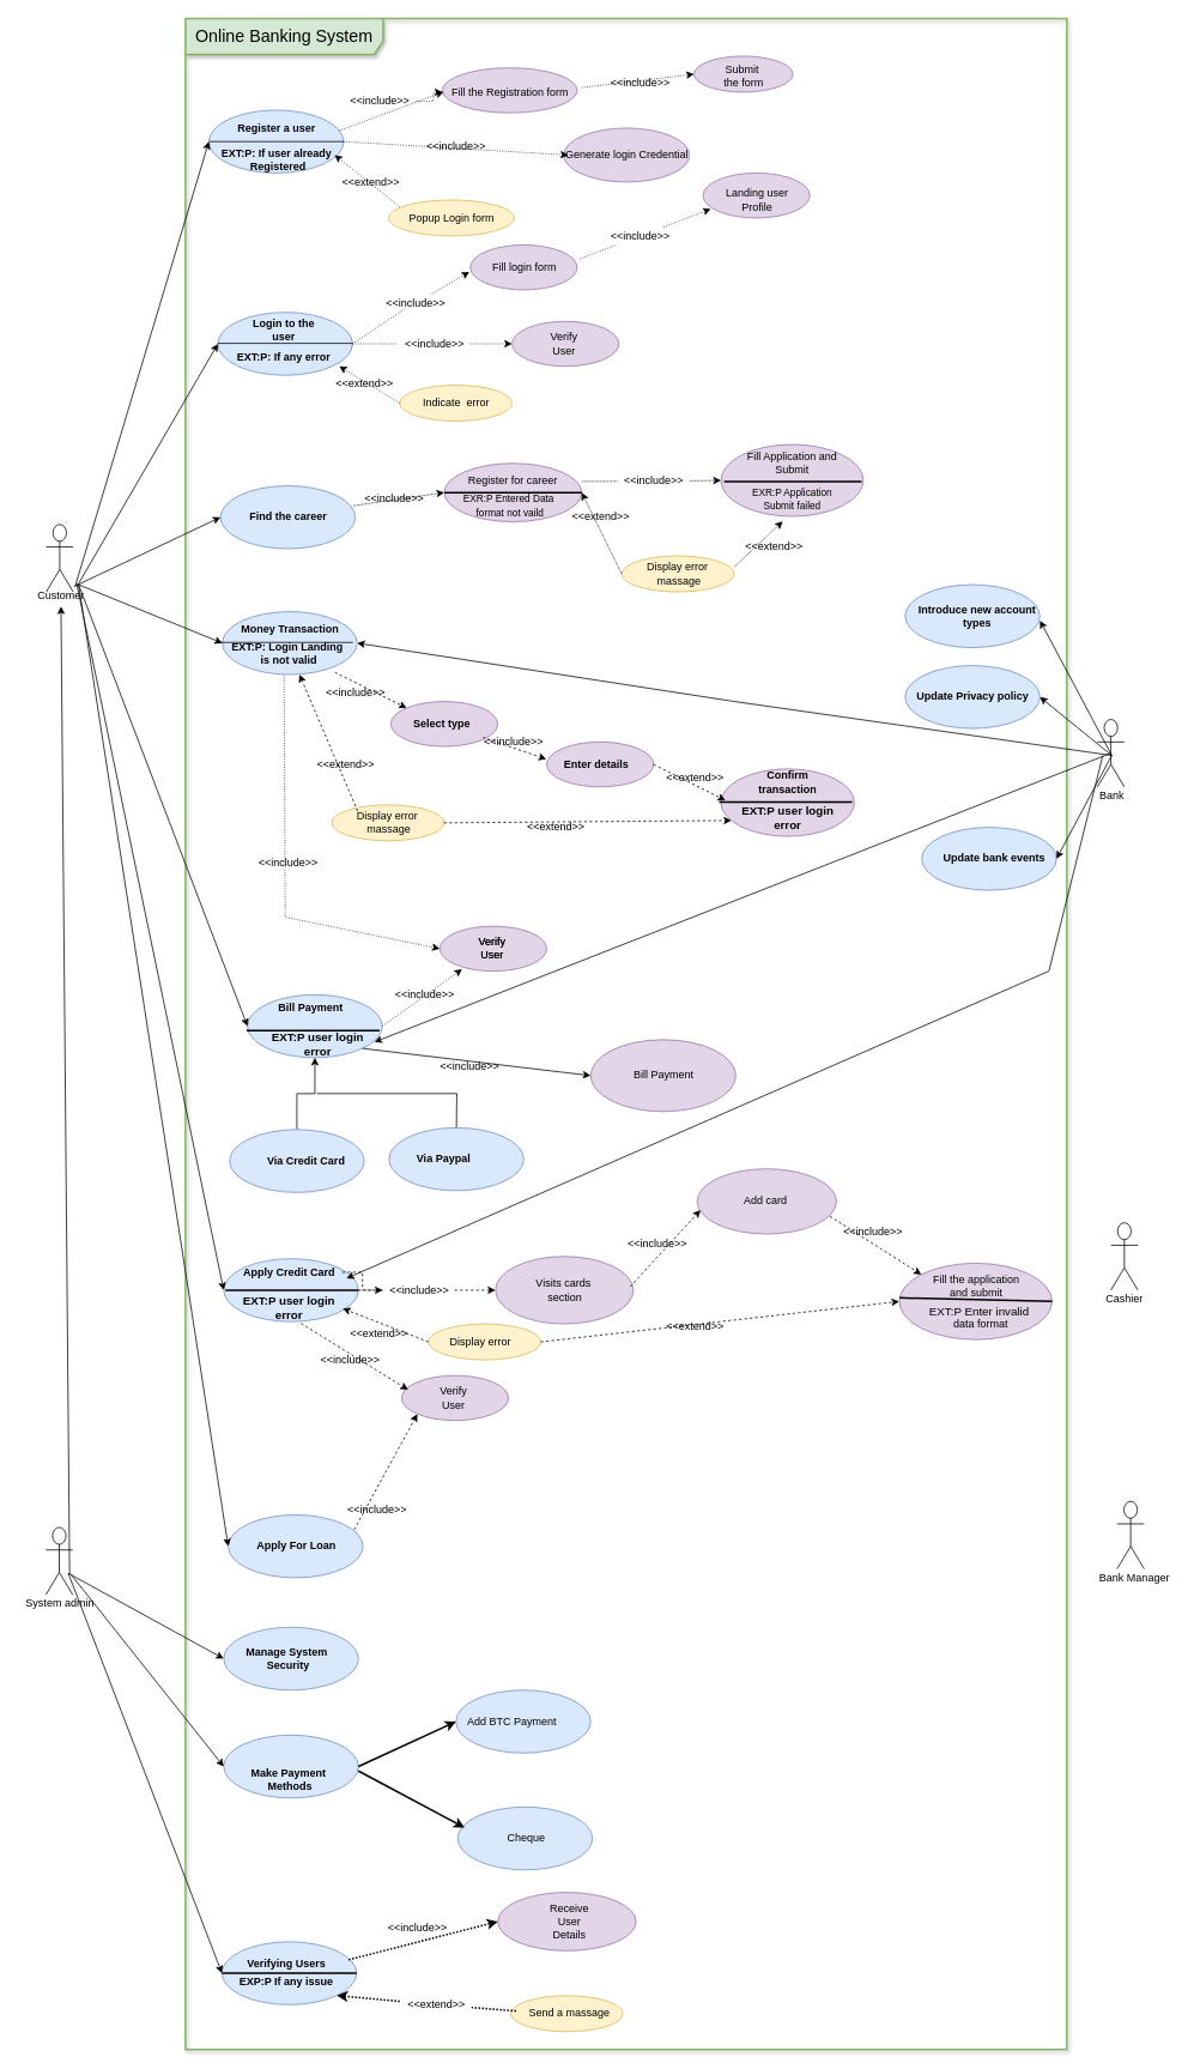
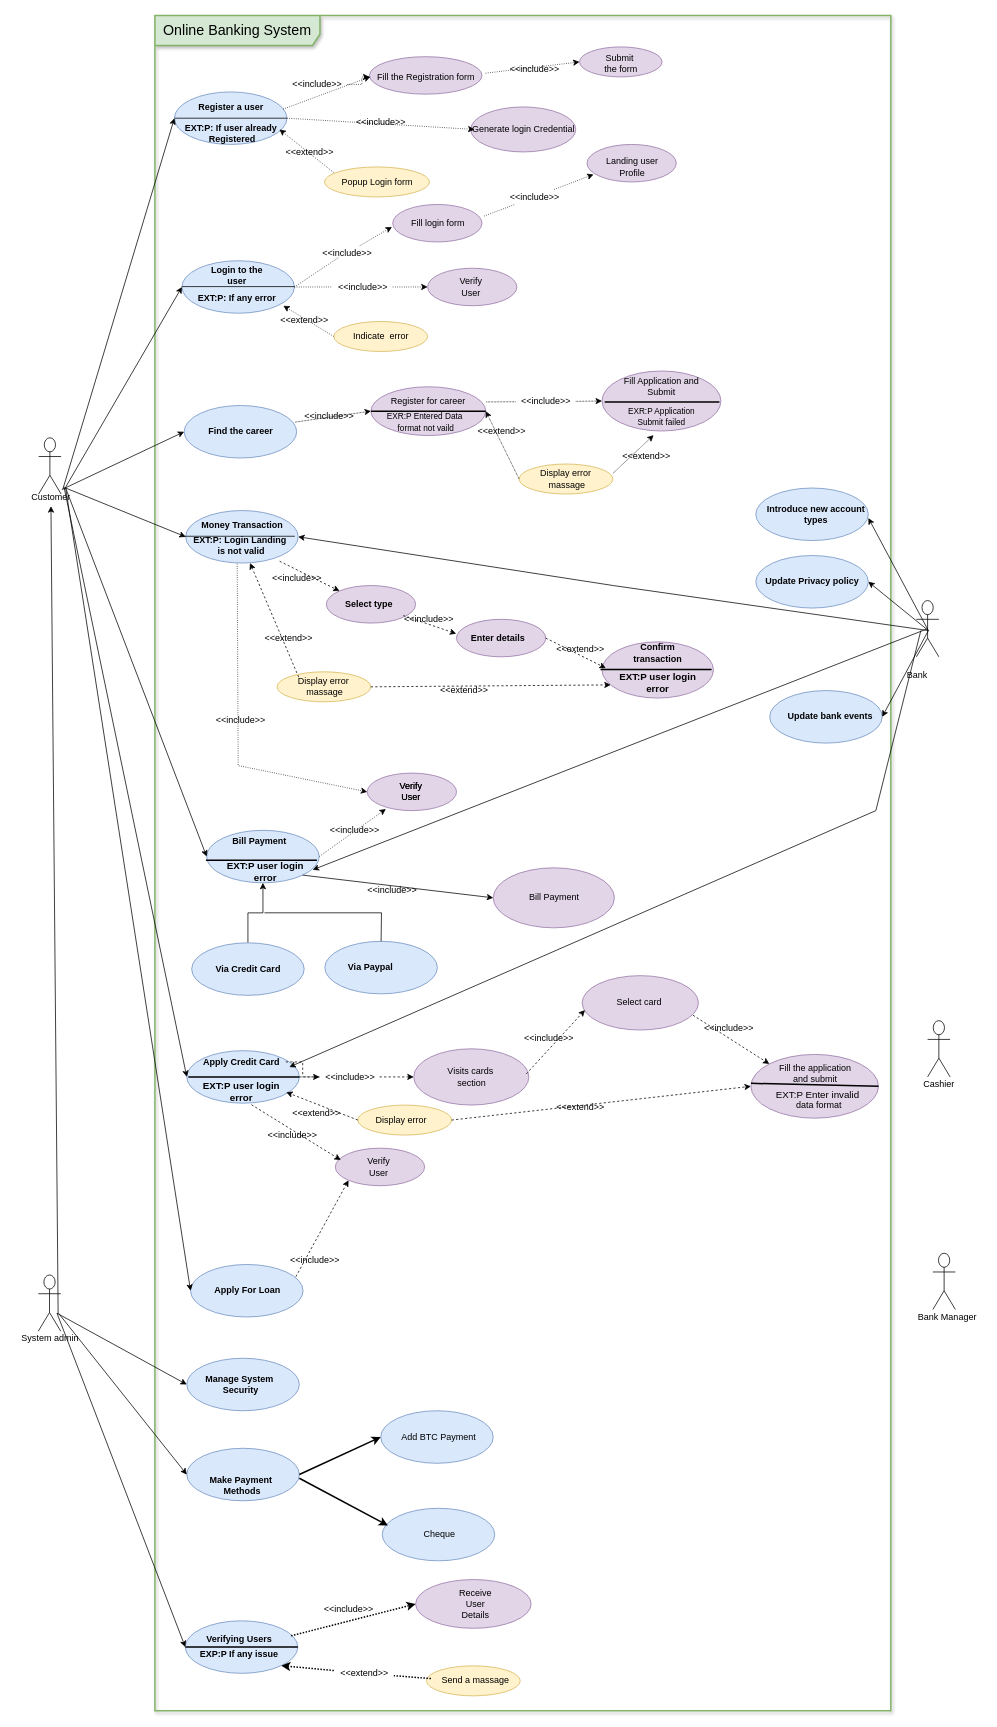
- <mxCell id="80" value="Bank" style="text;html=1;resizable=0;autosize=1;align=center;verticalAlign=middle;points=[];fillColor=none;strokeColor=none;rounded=0;" parent="1" vertex="1"><mxGeometry x="1217" y="875" width="40" height="20" as="geometry" /></mxCell>
+ <mxCell id="80" value="Bank" style="text;html=1;resizable=0;autosize=1;align=center;verticalAlign=middle;points=[];fillColor=none;strokeColor=none;rounded=0;" parent="1" vertex="1"><mxGeometry x="1202" y="890" width="40" height="20" as="geometry" /></mxCell>
- <mxCell id="83" value="&lt;b&gt;Via Credit Card&lt;br&gt;&lt;/b&gt;" style="text;html=1;resizable=0;autosize=1;align=center;verticalAlign=middle;points=[];fillColor=none;strokeColor=none;rounded=0;strokeWidth=1;" parent="1" vertex="1"><mxGeometry x="290" y="1281.25" width="100" height="20" as="geometry" /></mxCell>
+ <mxCell id="83" value="&lt;b&gt;Via Credit Card&lt;br&gt;&lt;/b&gt;" style="text;html=1;resizable=0;autosize=1;align=center;verticalAlign=middle;points=[];fillColor=none;strokeColor=none;rounded=0;strokeWidth=1;" parent="1" vertex="1"><mxGeometry x="280" y="1281.25" width="100" height="20" as="geometry" /></mxCell>
- <mxCell id="149" value="Add card&amp;nbsp;" style="text;html=1;resizable=0;autosize=1;align=center;verticalAlign=middle;points=[];fillColor=none;strokeColor=none;rounded=0;strokeWidth=1;" parent="1" vertex="1"><mxGeometry x="813" y="1326.25" width="80" height="20" as="geometry" /></mxCell>
+ <mxCell id="149" value="Select card&amp;nbsp;" style="text;html=1;resizable=0;autosize=1;align=center;verticalAlign=middle;points=[];fillColor=none;strokeColor=none;rounded=0;strokeWidth=1;" parent="1" vertex="1"><mxGeometry x="813" y="1326.25" width="80" height="20" as="geometry" /></mxCell>
- <mxCell id="113" value="Add BTC Payment" style="text;html=1;resizable=0;autosize=1;align=center;verticalAlign=middle;points=[];fillColor=none;strokeColor=none;rounded=0;strokeWidth=1;" parent="1" vertex="1"><mxGeometry x="513.5" y="1905" width="110" height="20" as="geometry" /></mxCell>
+ <mxCell id="113" value="Add BTC Payment" style="text;html=1;resizable=0;autosize=1;align=center;verticalAlign=middle;points=[];fillColor=none;strokeColor=none;rounded=0;strokeWidth=1;" parent="1" vertex="1"><mxGeometry x="528.5" y="1905" width="110" height="20" as="geometry" /></mxCell>
